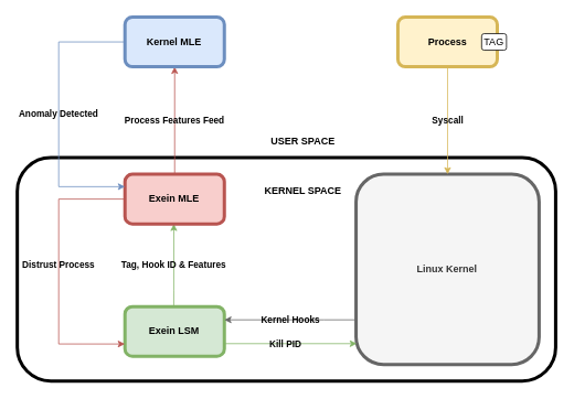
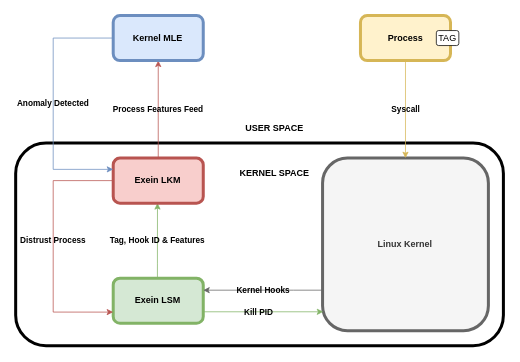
- <mxCell id="7" value="Exein MLE" style="rounded=1;whiteSpace=wrap;html=1;strokeWidth=4;fillColor=#f8cecc;strokeColor=#b85450;fontStyle=1" parent="1" vertex="1"><mxGeometry x="150.38" y="210" width="120" height="60" as="geometry" /></mxCell>
+ <mxCell id="7" value="Exein LKM" style="rounded=1;whiteSpace=wrap;html=1;strokeWidth=4;fillColor=#f8cecc;strokeColor=#b85450;fontStyle=1" parent="1" vertex="1"><mxGeometry x="150.38" y="210" width="120" height="60" as="geometry" /></mxCell>
